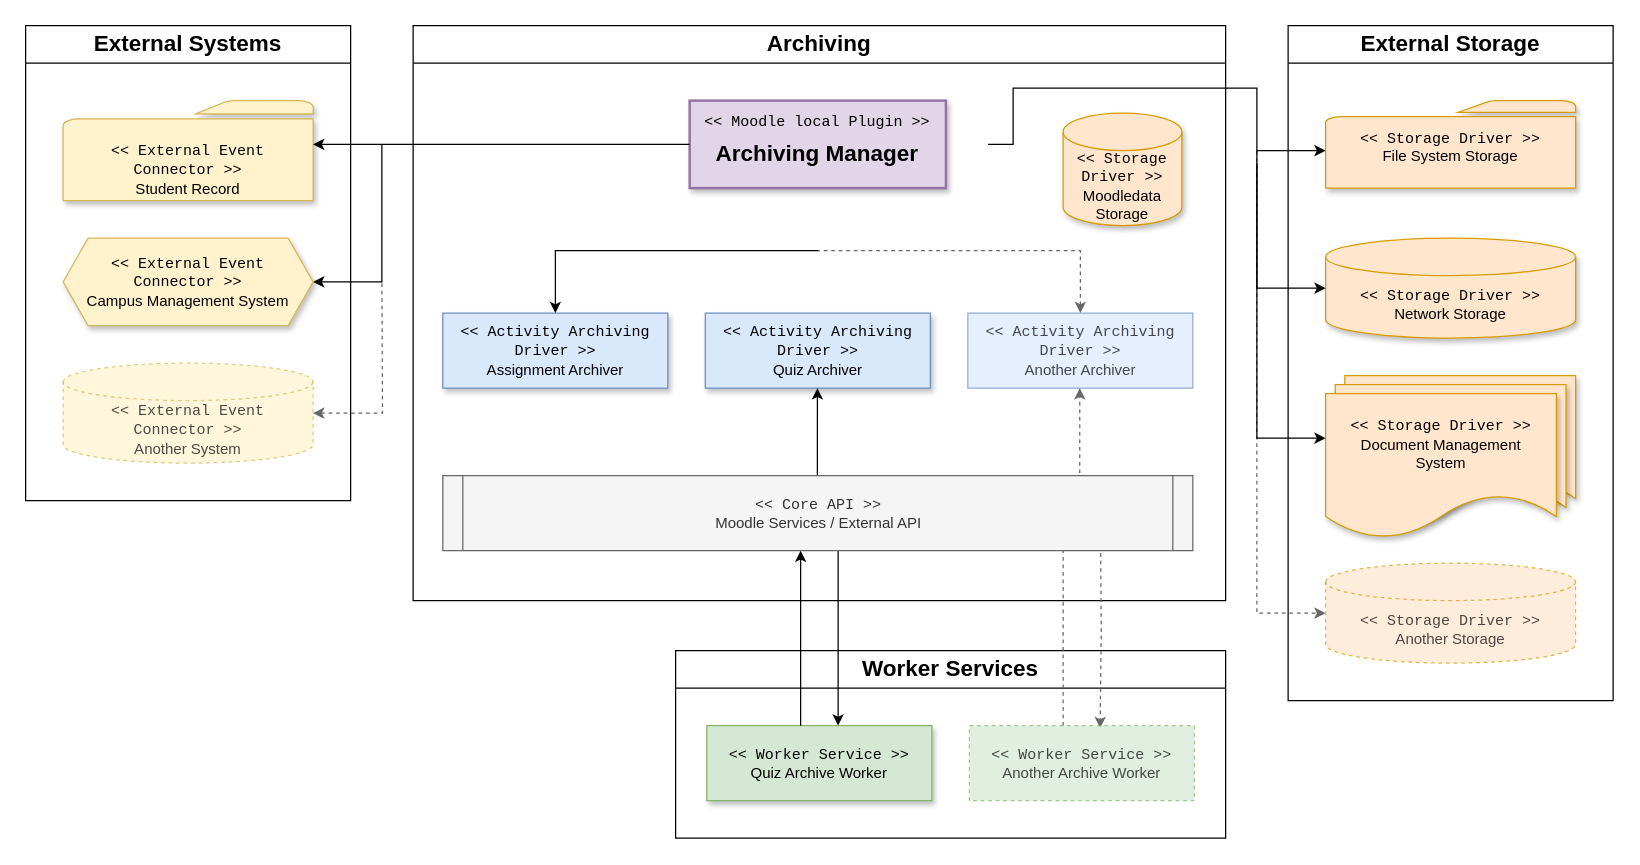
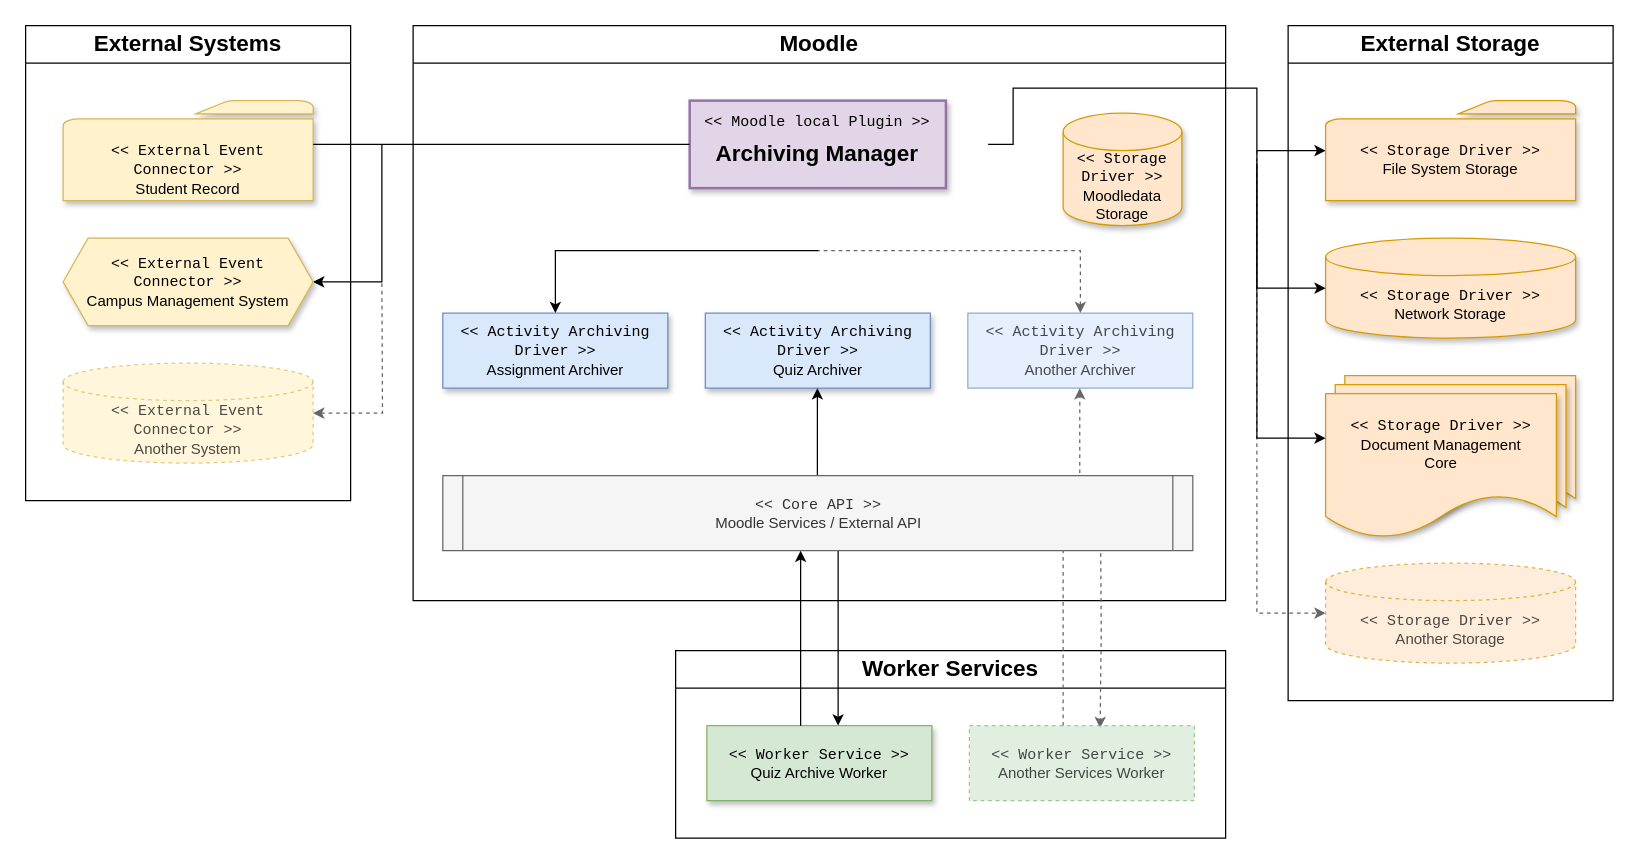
- <mxCell id="6" value="&lt;font style=&quot;font-size: 18px;&quot;&gt;Archiving&lt;/font&gt;" style="swimlane;whiteSpace=wrap;html=1;startSize=30;swimlaneLine=1;collapsible=0;" parent="1" vertex="1"><mxGeometry x="330" y="20" width="650" height="460" as="geometry" /></mxCell>
+ <mxCell id="6" value="&lt;font style=&quot;font-size: 18px;&quot;&gt;Moodle&lt;/font&gt;" style="swimlane;whiteSpace=wrap;html=1;startSize=30;swimlaneLine=1;collapsible=0;" parent="1" vertex="1"><mxGeometry x="330" y="20" width="650" height="460" as="geometry" /></mxCell>
- <mxCell id="38" style="edgeStyle=orthogonalEdgeStyle;rounded=0;orthogonalLoop=1;jettySize=auto;html=1;" parent="1" source="7" target="29" edge="1"><mxGeometry relative="1" as="geometry"><mxPoint x="270" y="120" as="targetPoint" /><Array as="points"><mxPoint x="280" y="115" /><mxPoint x="280" y="115" /></Array></mxGeometry></mxCell>
+ <mxCell id="38" style="edgeStyle=orthogonalEdgeStyle;rounded=0;orthogonalLoop=1;jettySize=auto;html=1;endArrow=none;" parent="1" source="7" target="29" edge="1"><mxGeometry relative="1" as="geometry"><mxPoint x="270" y="120" as="targetPoint" /><Array as="points"><mxPoint x="280" y="115" /><mxPoint x="280" y="115" /></Array></mxGeometry></mxCell>
- <mxCell id="27" value="&lt;font style=&quot;text-wrap: wrap;&quot; face=&quot;Courier New&quot;&gt;&amp;lt;&amp;lt; Storage Driver &amp;gt;&amp;gt;&lt;/font&gt;&lt;div style=&quot;text-wrap: wrap;&quot;&gt;File System Storage&lt;/div&gt;" style="sketch=0;pointerEvents=1;shadow=1;dashed=0;html=1;strokeColor=#d79b00;fillColor=#ffe6cc;labelPosition=center;verticalLabelPosition=bottom;verticalAlign=top;outlineConnect=0;align=center;shape=mxgraph.office.concepts.folder;spacingTop=-54;spacingLeft=0;whiteSpace=wrap;" parent="21" vertex="1"><mxGeometry x="30" y="60" width="200" height="70" as="geometry" /></mxCell>
+ <mxCell id="27" value="&lt;font style=&quot;text-wrap: wrap;&quot; face=&quot;Courier New&quot;&gt;&amp;lt;&amp;lt; Storage Driver &amp;gt;&amp;gt;&lt;/font&gt;&lt;div style=&quot;text-wrap: wrap;&quot;&gt;File System Storage&lt;/div&gt;" style="sketch=0;pointerEvents=1;shadow=1;dashed=0;html=1;strokeColor=#d79b00;fillColor=#ffe6cc;labelPosition=center;verticalLabelPosition=bottom;verticalAlign=top;outlineConnect=0;align=center;shape=mxgraph.office.concepts.folder;spacingTop=-54;spacingLeft=0;whiteSpace=wrap;" parent="21" vertex="1"><mxGeometry x="30" y="60" width="200" height="80" as="geometry" /></mxCell>
- <mxCell id="26" value="&lt;font face=&quot;Courier New&quot;&gt;&amp;lt;&amp;lt; Storage Driver &amp;gt;&amp;gt;&lt;/font&gt;&lt;div&gt;Document Management&lt;br&gt;System&lt;/div&gt;" style="shape=document;whiteSpace=wrap;html=1;boundedLbl=1;fillColor=#ffe6cc;strokeColor=#d79b00;shadow=1;" parent="23" vertex="1"><mxGeometry y="14.444" width="184.615" height="115.556" as="geometry" /></mxCell>
+ <mxCell id="26" value="&lt;font face=&quot;Courier New&quot;&gt;&amp;lt;&amp;lt; Storage Driver &amp;gt;&amp;gt;&lt;/font&gt;&lt;div&gt;Document Management&lt;br&gt;Core&lt;/div&gt;" style="shape=document;whiteSpace=wrap;html=1;boundedLbl=1;fillColor=#ffe6cc;strokeColor=#d79b00;shadow=1;" parent="23" vertex="1"><mxGeometry y="14.444" width="184.615" height="115.556" as="geometry" /></mxCell>
- <mxCell id="15" value="&lt;font face=&quot;Courier New&quot; style=&quot;font-size: 12px;&quot;&gt;&amp;lt;&amp;lt; Worker Service &amp;gt;&amp;gt;&lt;/font&gt;&lt;div style=&quot;&quot;&gt;Another Archive Worker&lt;/div&gt;" style="rounded=0;whiteSpace=wrap;html=1;fillColor=#d5e8d4;strokeColor=#82b366;spacing=2;opacity=70;dashed=1;textOpacity=70;" parent="6" vertex="1"><mxGeometry x="445" y="560" width="180" height="60" as="geometry" /></mxCell>
+ <mxCell id="15" value="&lt;font face=&quot;Courier New&quot; style=&quot;font-size: 12px;&quot;&gt;&amp;lt;&amp;lt; Worker Service &amp;gt;&amp;gt;&lt;/font&gt;&lt;div style=&quot;&quot;&gt;Another Services Worker&lt;/div&gt;" style="rounded=0;whiteSpace=wrap;html=1;fillColor=#d5e8d4;strokeColor=#82b366;spacing=2;opacity=70;dashed=1;textOpacity=70;" parent="6" vertex="1"><mxGeometry x="445" y="560" width="180" height="60" as="geometry" /></mxCell>
